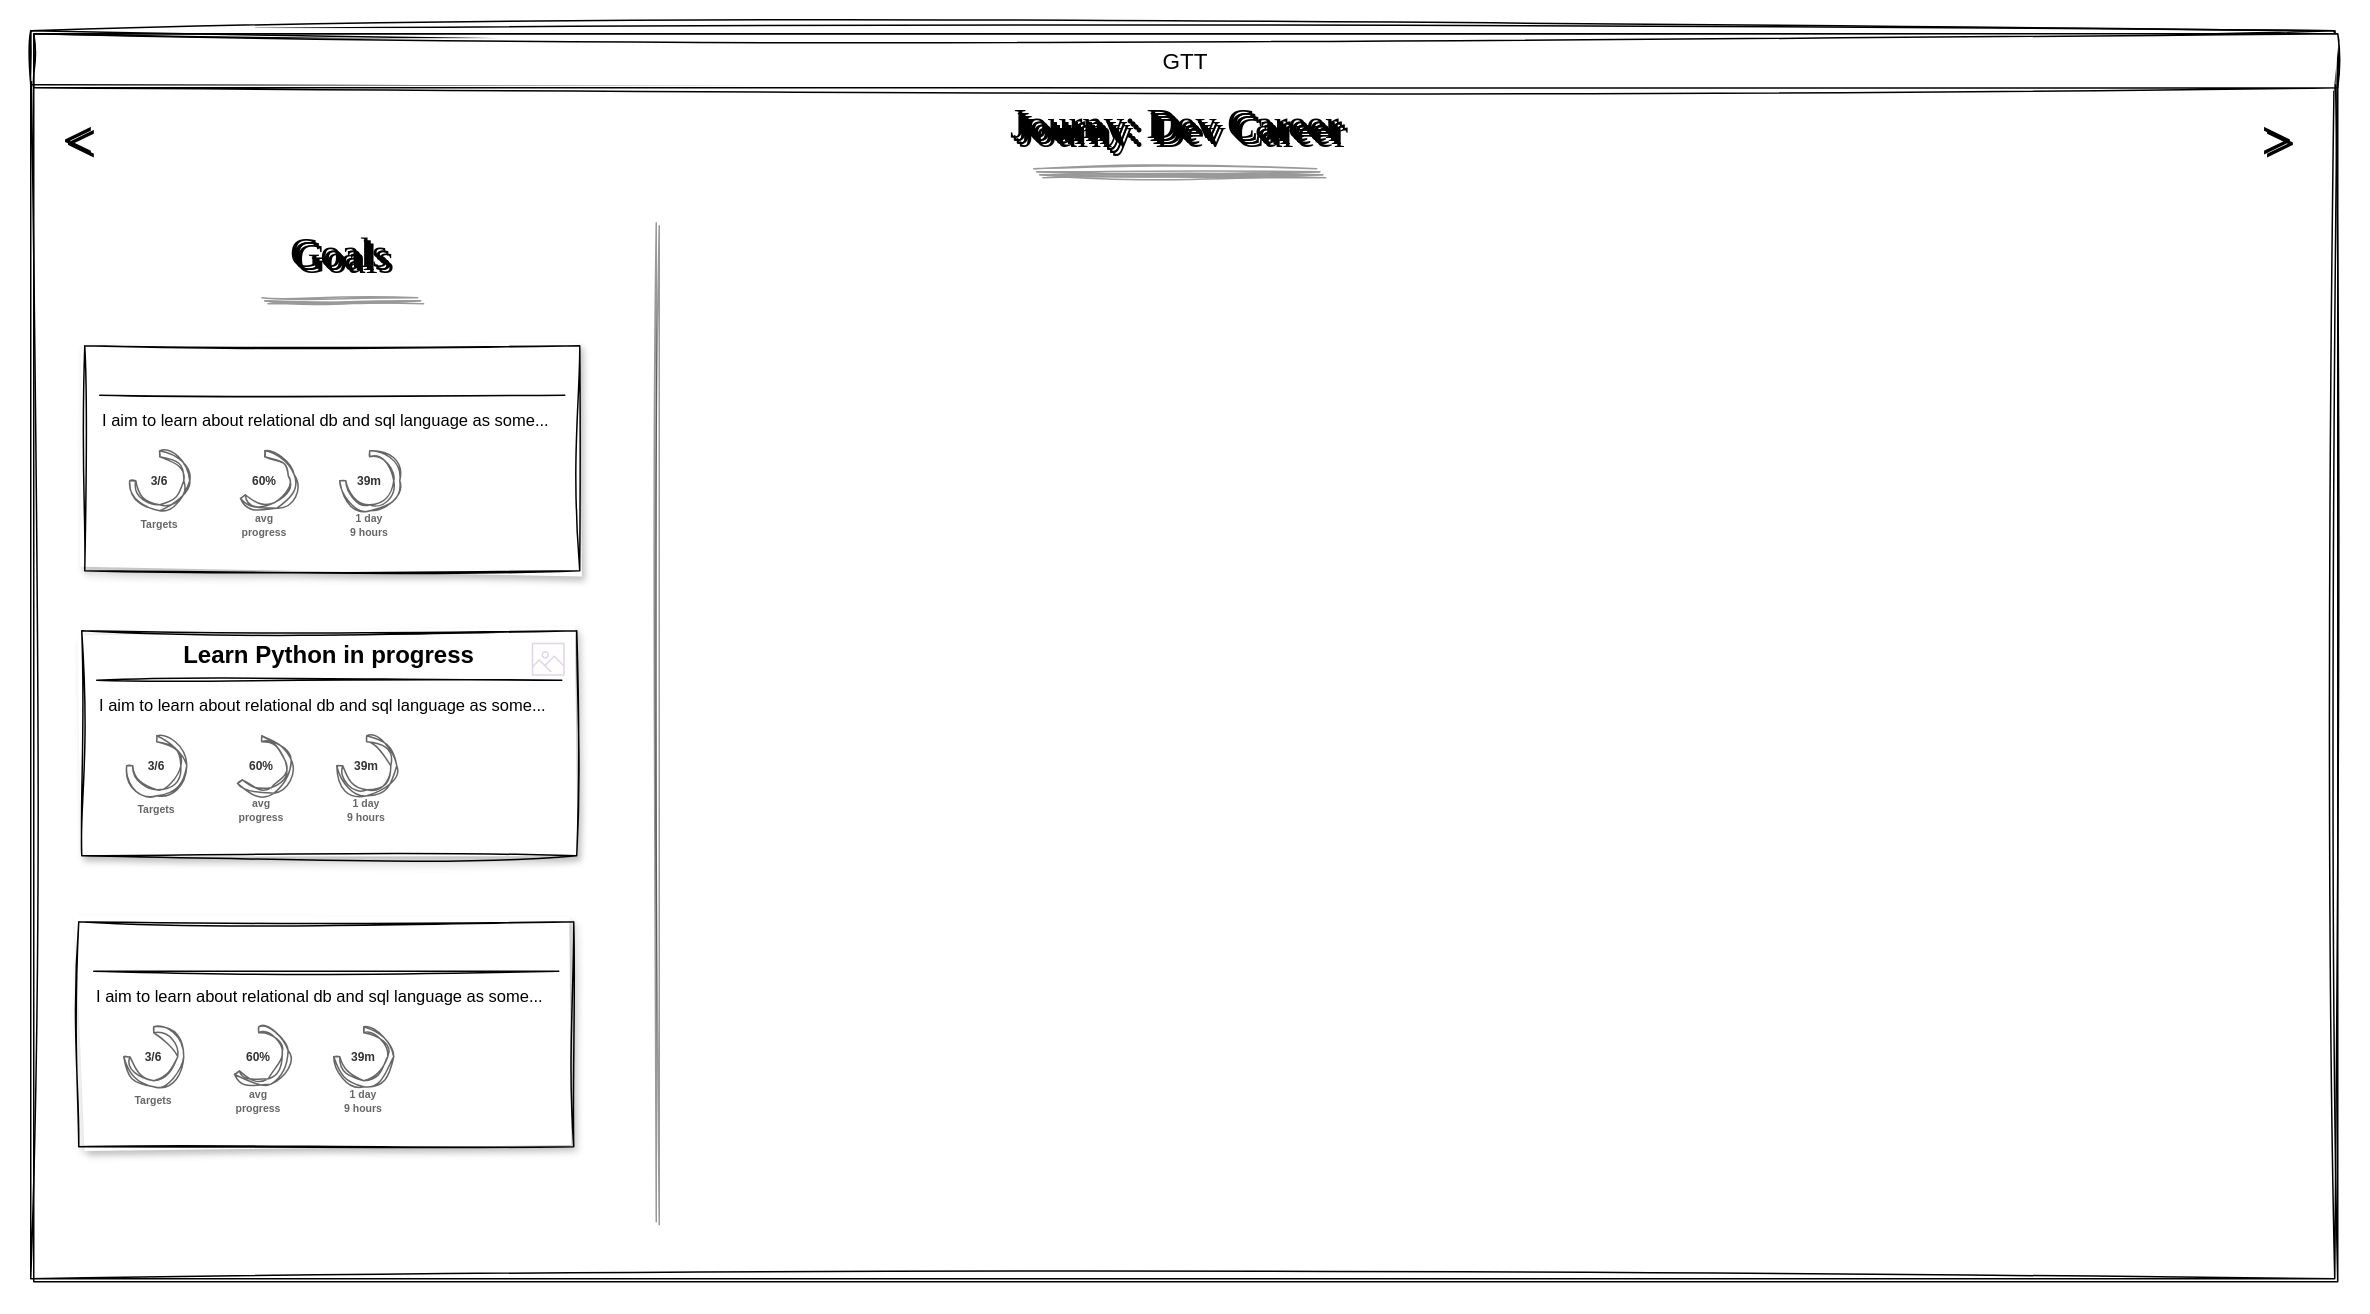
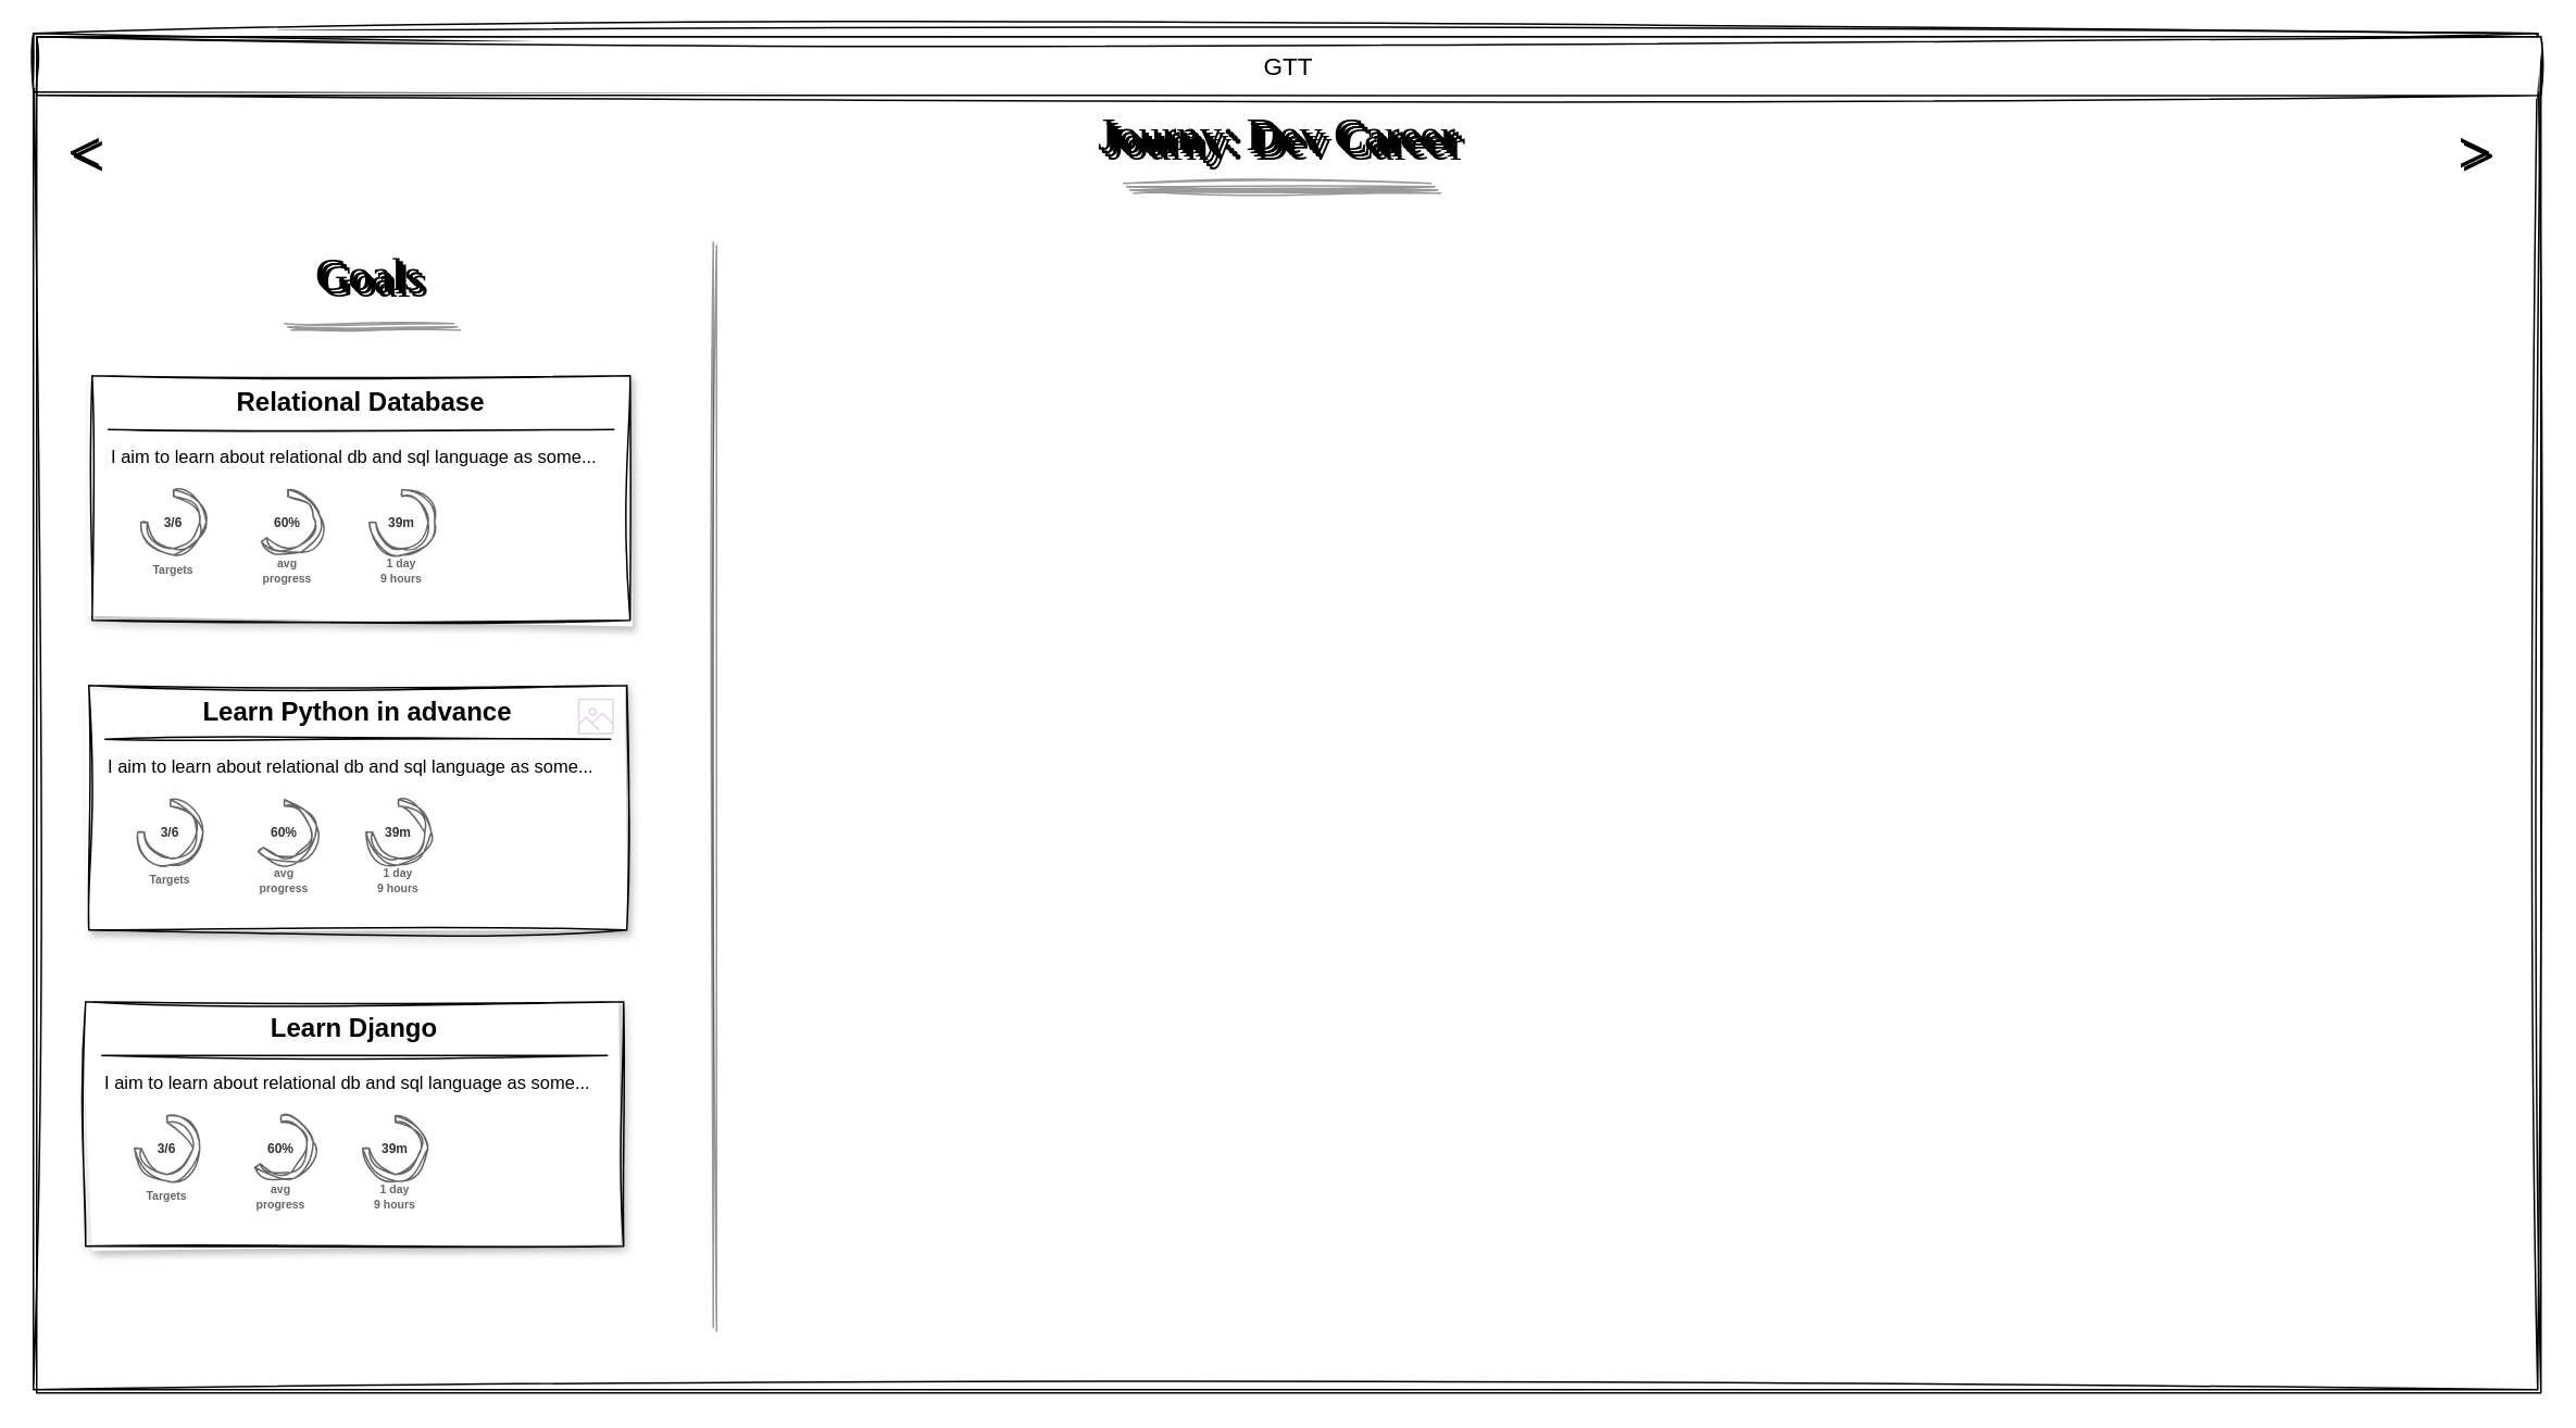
+ <mxCell id="9" value="Relational Database" style="text;html=1;strokeColor=none;fillColor=none;align=center;verticalAlign=middle;whiteSpace=wrap;rounded=0;strokeWidth=1;fontSize=16;fontStyle=1;shadow=0;sketch=1;curveFitting=1;jiggle=2;container=0;" vertex="1" parent="2"><mxGeometry x="46" y="219" width="310" height="14" as="geometry" /></mxCell>
- <mxCell id="34" value="Learn Python in progress" style="text;html=1;strokeColor=none;fillColor=none;align=center;verticalAlign=middle;whiteSpace=wrap;rounded=0;strokeWidth=1;fontSize=16;fontStyle=1;shadow=0;sketch=1;curveFitting=1;jiggle=2;container=0;" vertex="1" parent="2"><mxGeometry x="44" y="409" width="310" height="14" as="geometry" /></mxCell>
+ <mxCell id="34" value="Learn Python in advance" style="text;html=1;strokeColor=none;fillColor=none;align=center;verticalAlign=middle;whiteSpace=wrap;rounded=0;strokeWidth=1;fontSize=16;fontStyle=1;shadow=0;sketch=1;curveFitting=1;jiggle=2;container=0;" vertex="1" parent="2"><mxGeometry x="44" y="409" width="310" height="14" as="geometry" /></mxCell>
+ <mxCell id="55" value="Learn Django" style="text;html=1;strokeColor=none;fillColor=none;align=center;verticalAlign=middle;whiteSpace=wrap;rounded=0;strokeWidth=1;fontSize=16;fontStyle=1;shadow=0;sketch=1;curveFitting=1;jiggle=2;container=0;" vertex="1" parent="2"><mxGeometry x="42" y="603" width="310" height="14" as="geometry" /></mxCell>
